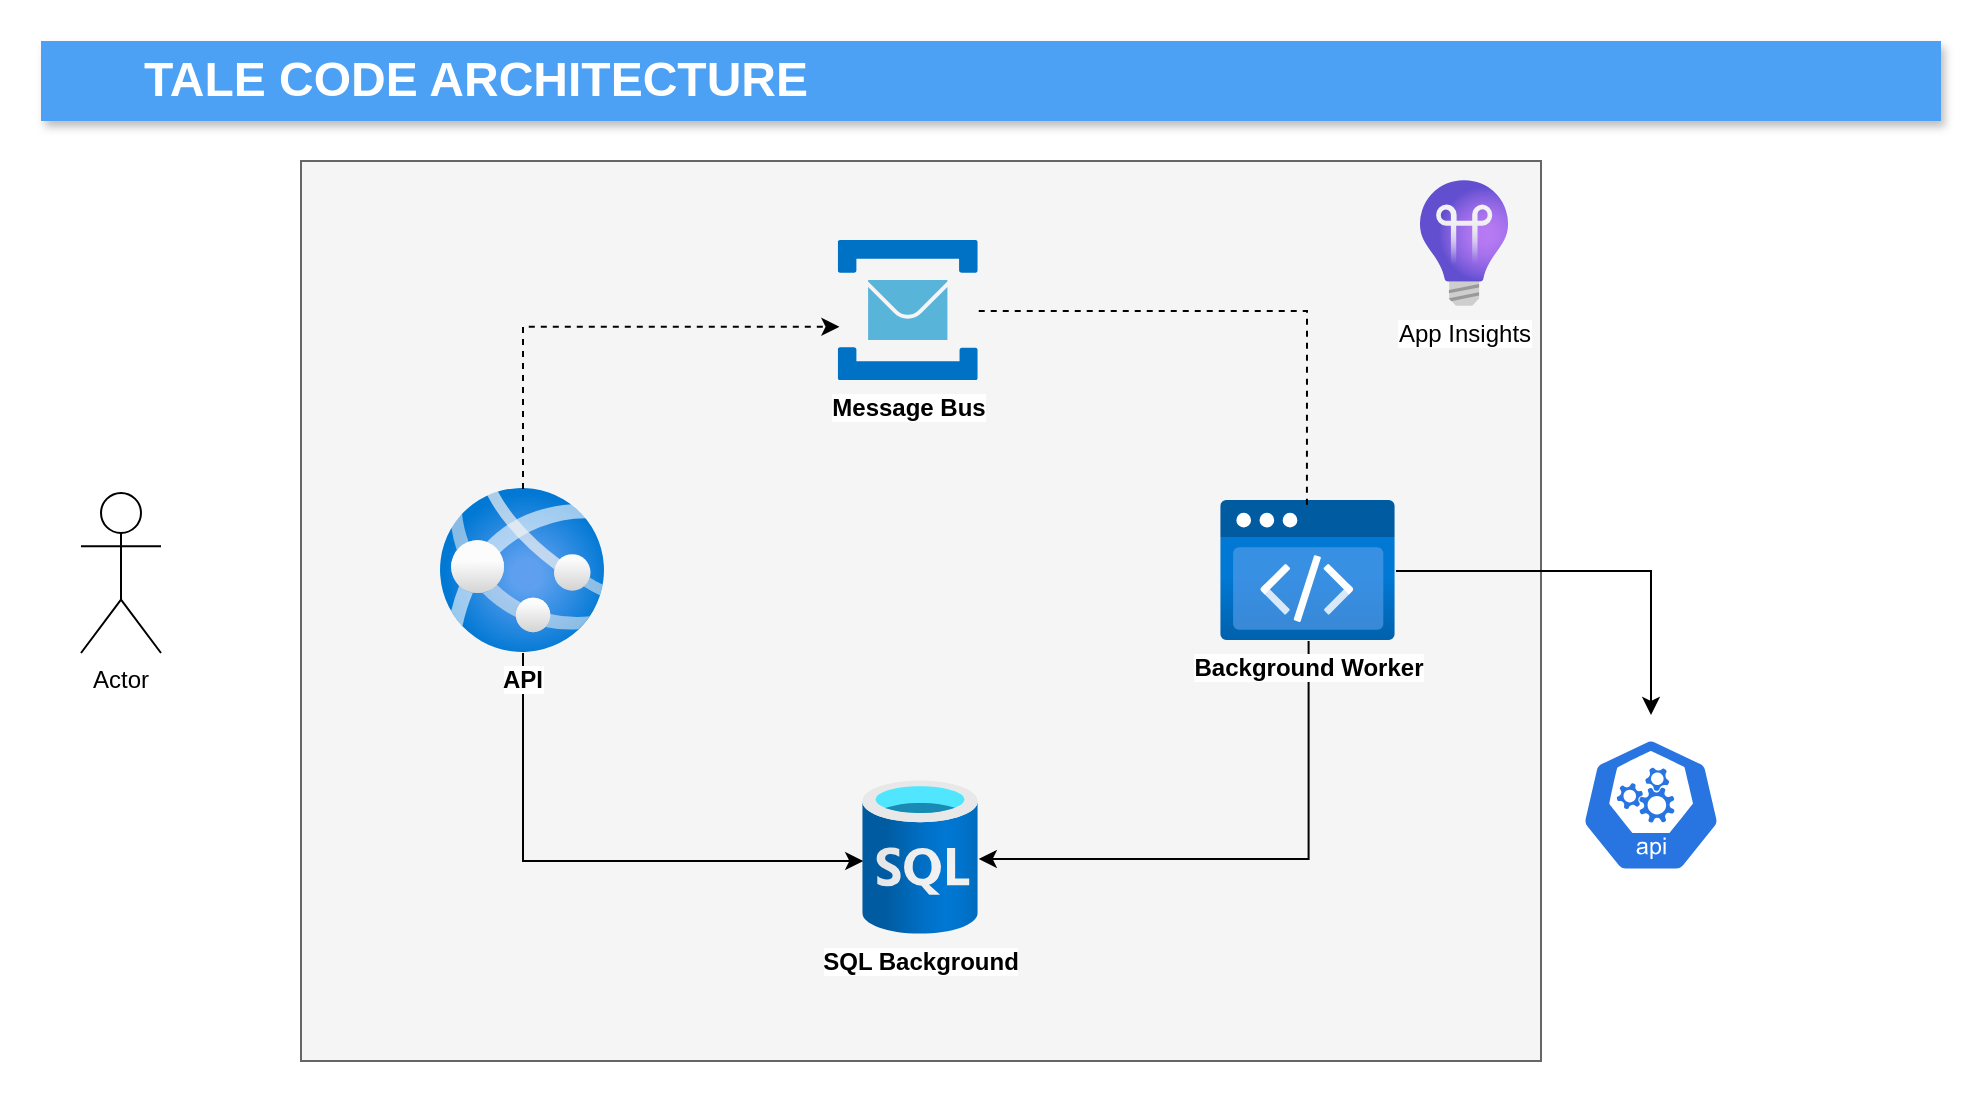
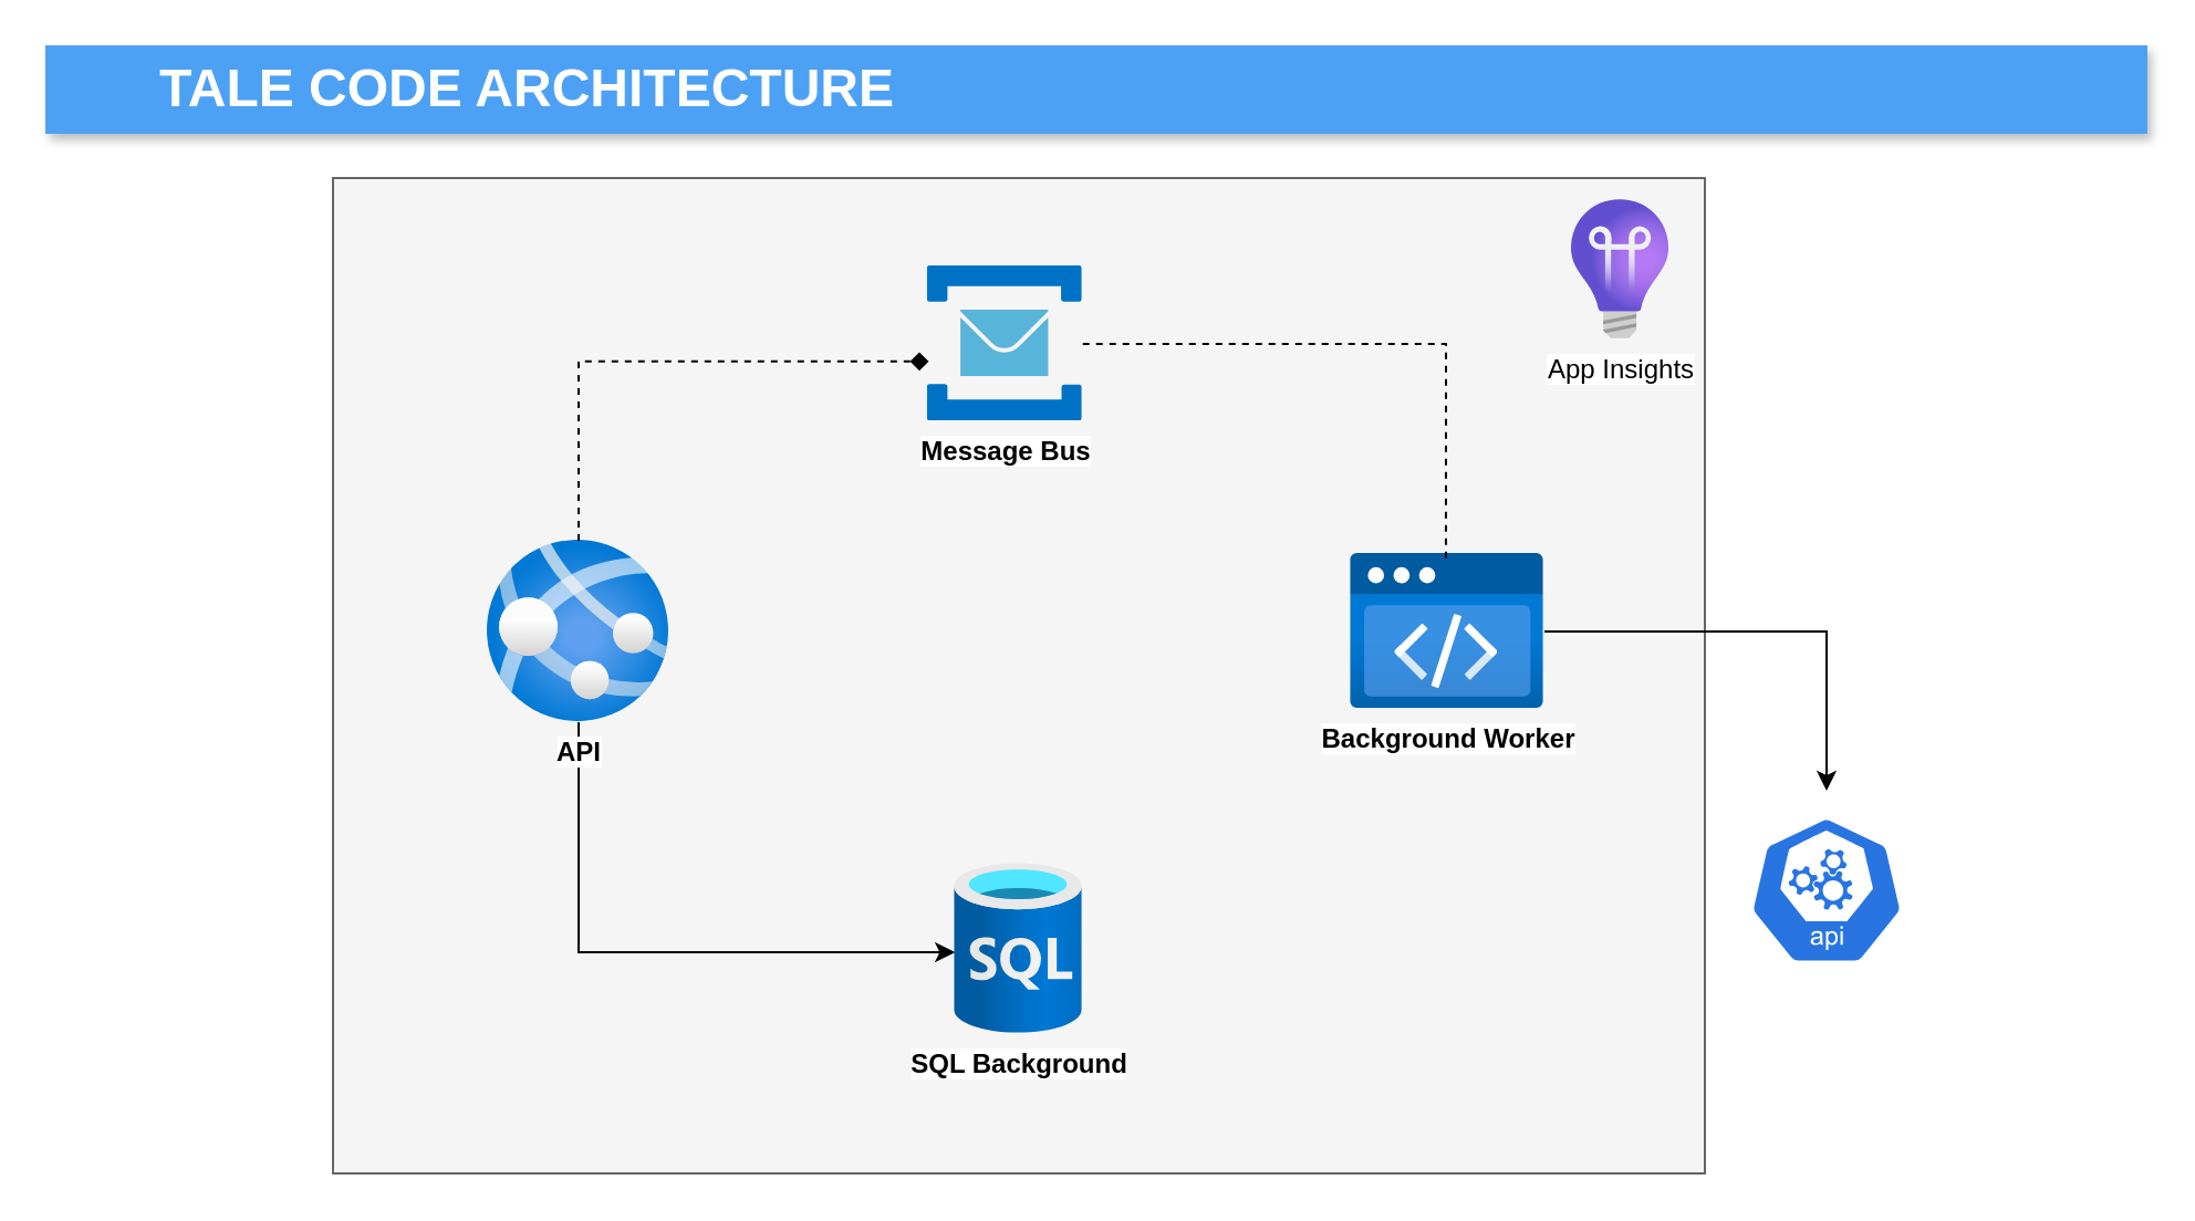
- <mxCell id="14" style="edgeStyle=orthogonalEdgeStyle;rounded=0;orthogonalLoop=1;jettySize=auto;html=1;entryX=0.005;entryY=0.613;entryDx=0;entryDy=0;entryPerimeter=0;dashed=1;" edge="1" parent="1" source="10" target="12"><mxGeometry relative="1" as="geometry"><Array as="points"><mxPoint x="261" y="163" /></Array></mxGeometry></mxCell>
+ <mxCell id="14" style="edgeStyle=orthogonalEdgeStyle;rounded=0;orthogonalLoop=1;jettySize=auto;html=1;entryX=0.005;entryY=0.613;entryDx=0;entryDy=0;entryPerimeter=0;dashed=1;endArrow=diamond;" edge="1" parent="1" source="10" target="12"><mxGeometry relative="1" as="geometry"><Array as="points"><mxPoint x="261" y="163" /></Array></mxGeometry></mxCell>
- <mxCell id="13" value="Actor" style="shape=umlActor;verticalLabelPosition=bottom;verticalAlign=top;html=1;outlineConnect=0;" vertex="1" parent="1"><mxGeometry x="40" y="246" width="40" height="80" as="geometry" /></mxCell>
- <mxCell id="5" style="edgeStyle=orthogonalEdgeStyle;rounded=0;orthogonalLoop=1;jettySize=auto;html=1;" edge="1" parent="1" source="6" target="7"><mxGeometry relative="1" as="geometry"><Array as="points"><mxPoint x="654" y="429" /></Array></mxGeometry></mxCell>
